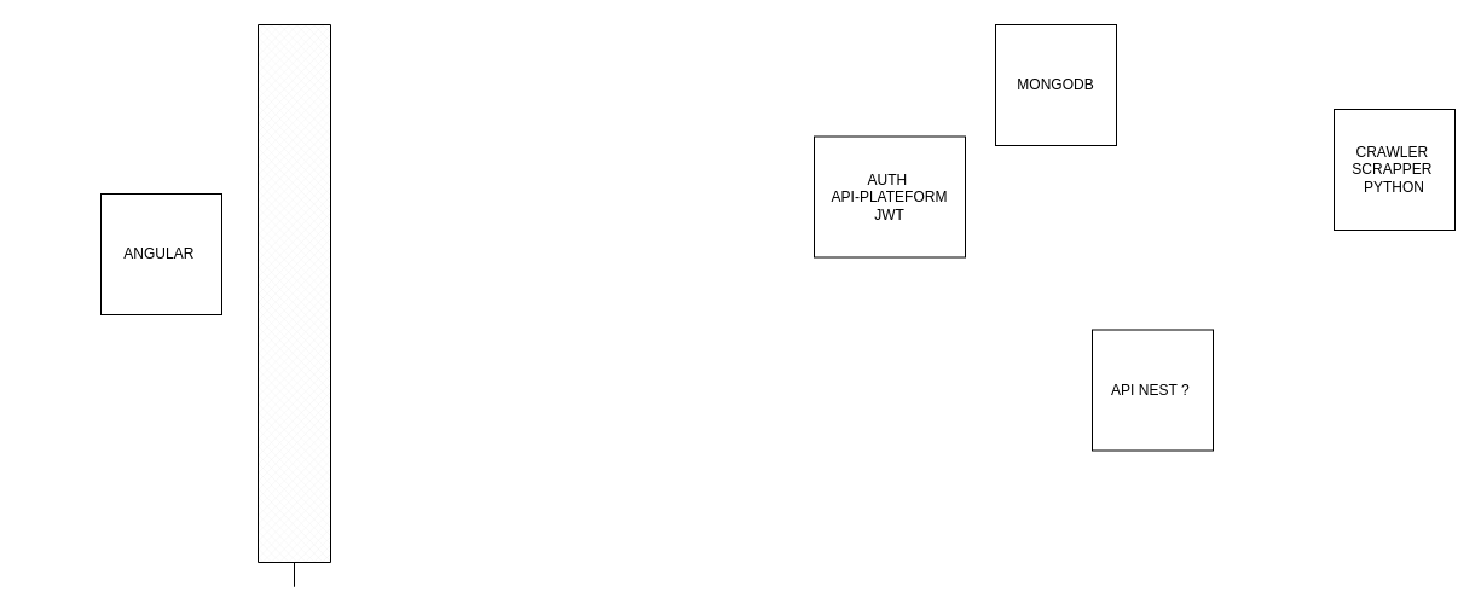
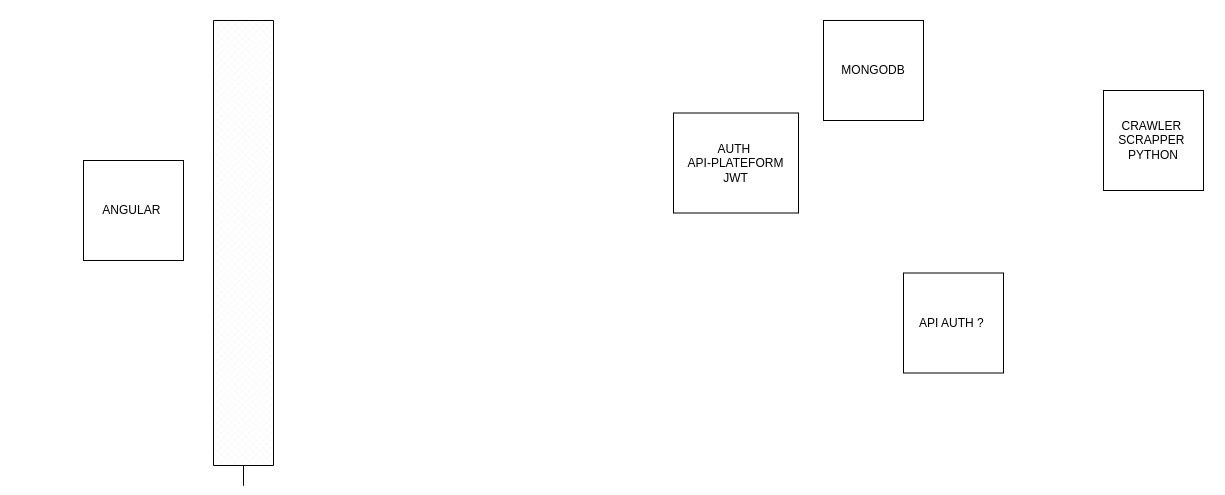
- <mxCell id="6" value="API NEST ?&amp;nbsp;" style="whiteSpace=wrap;html=1;aspect=fixed;" vertex="1" parent="1"><mxGeometry x="903" y="272.5" width="100" height="100" as="geometry" /></mxCell>
+ <mxCell id="6" value="API AUTH ?&amp;nbsp;" style="whiteSpace=wrap;html=1;aspect=fixed;" vertex="1" parent="1"><mxGeometry x="903" y="272.5" width="100" height="100" as="geometry" /></mxCell>
